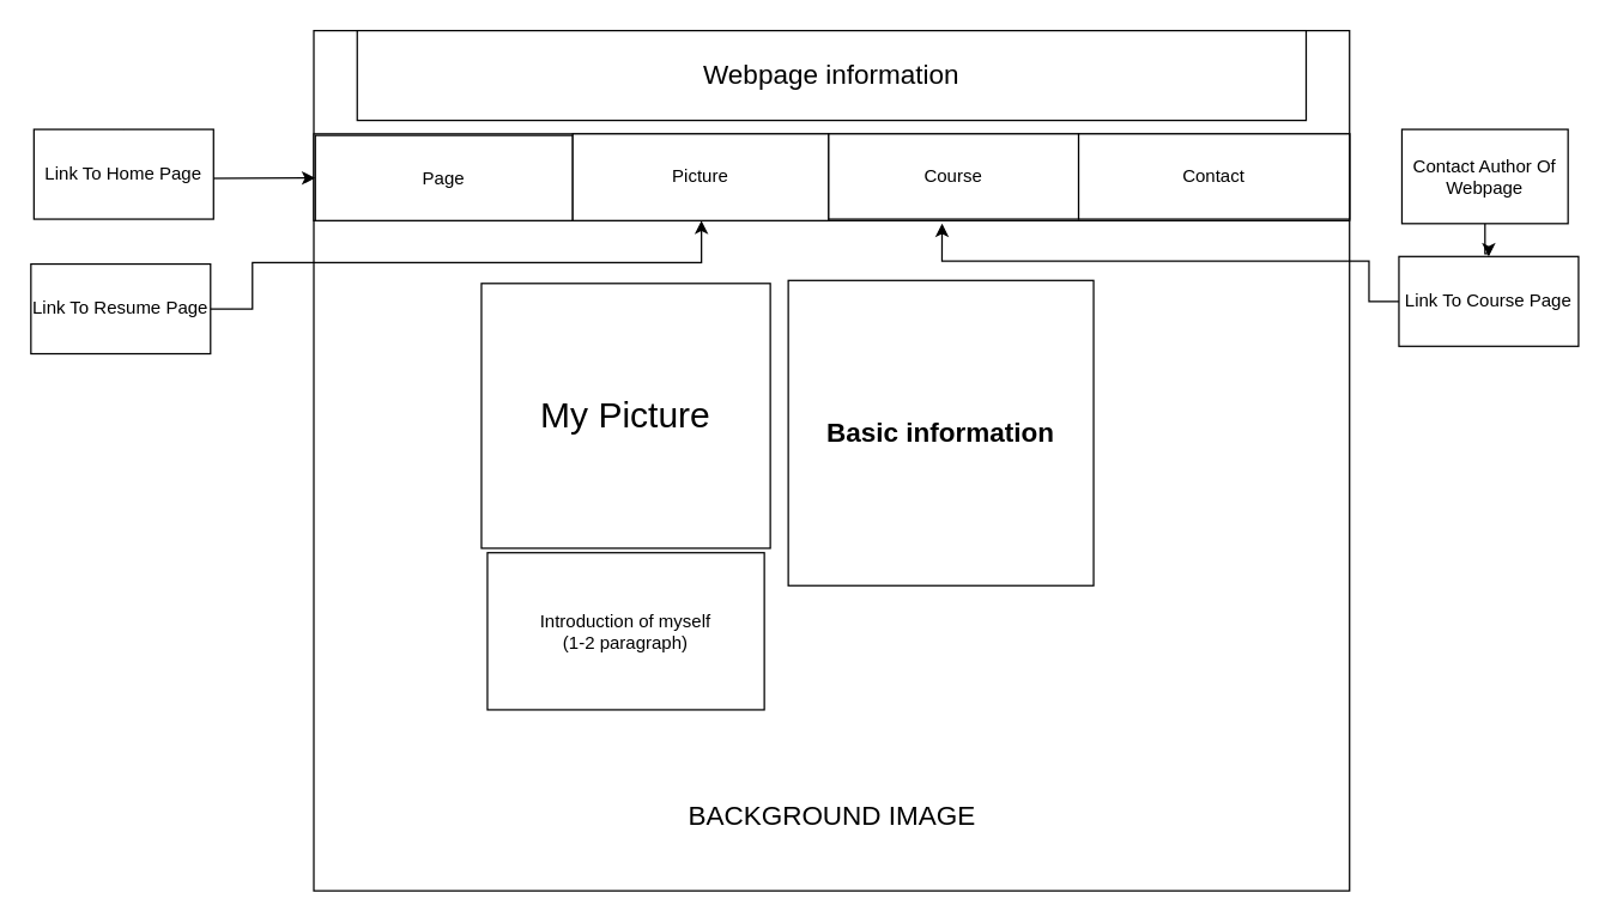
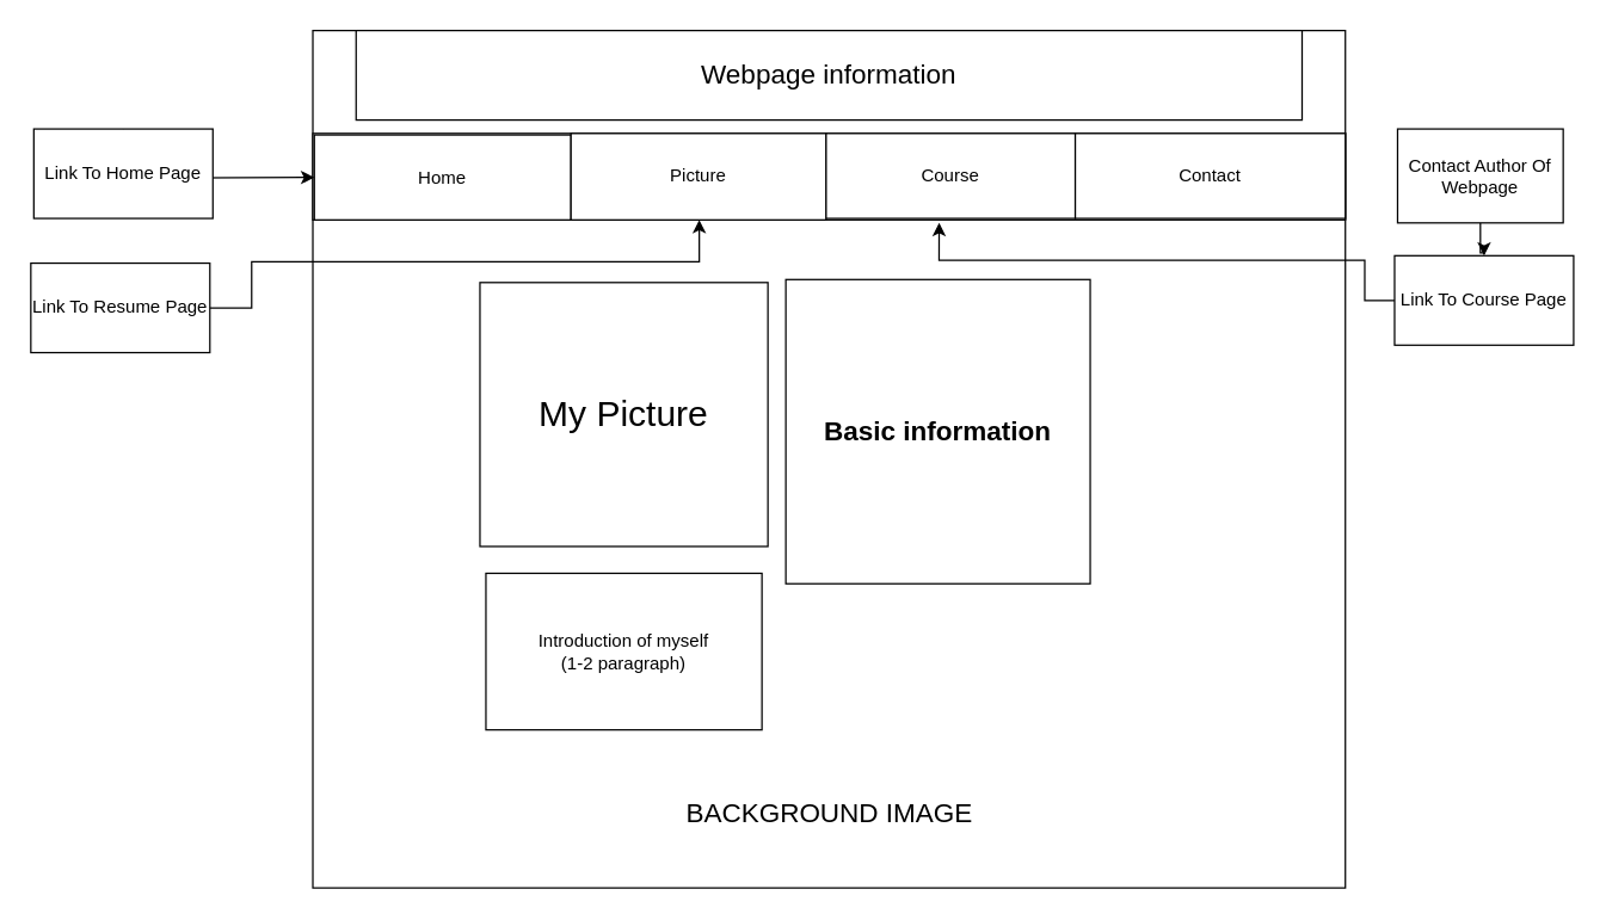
- <mxCell id="5" value="Page" style="rounded=0;whiteSpace=wrap;html=1;labelBackgroundColor=none;" parent="1" vertex="1"><mxGeometry x="210" y="90" width="172" height="57" as="geometry" /></mxCell>
+ <mxCell id="5" value="Home" style="rounded=0;whiteSpace=wrap;html=1;labelBackgroundColor=none;" parent="1" vertex="1"><mxGeometry x="210" y="90" width="172" height="57" as="geometry" /></mxCell>
- <mxCell id="13" value="Introduction of myself&lt;br&gt;(1-2 paragraph)" style="rounded=0;whiteSpace=wrap;html=1;labelBackgroundColor=none;" parent="1" vertex="1"><mxGeometry x="325" y="369" width="185" height="105" as="geometry" /></mxCell>
+ <mxCell id="13" value="Introduction of myself&lt;br&gt;(1-2 paragraph)" style="rounded=0;whiteSpace=wrap;html=1;labelBackgroundColor=none;" parent="1" vertex="1"><mxGeometry x="325" y="384" width="185" height="105" as="geometry" /></mxCell>
